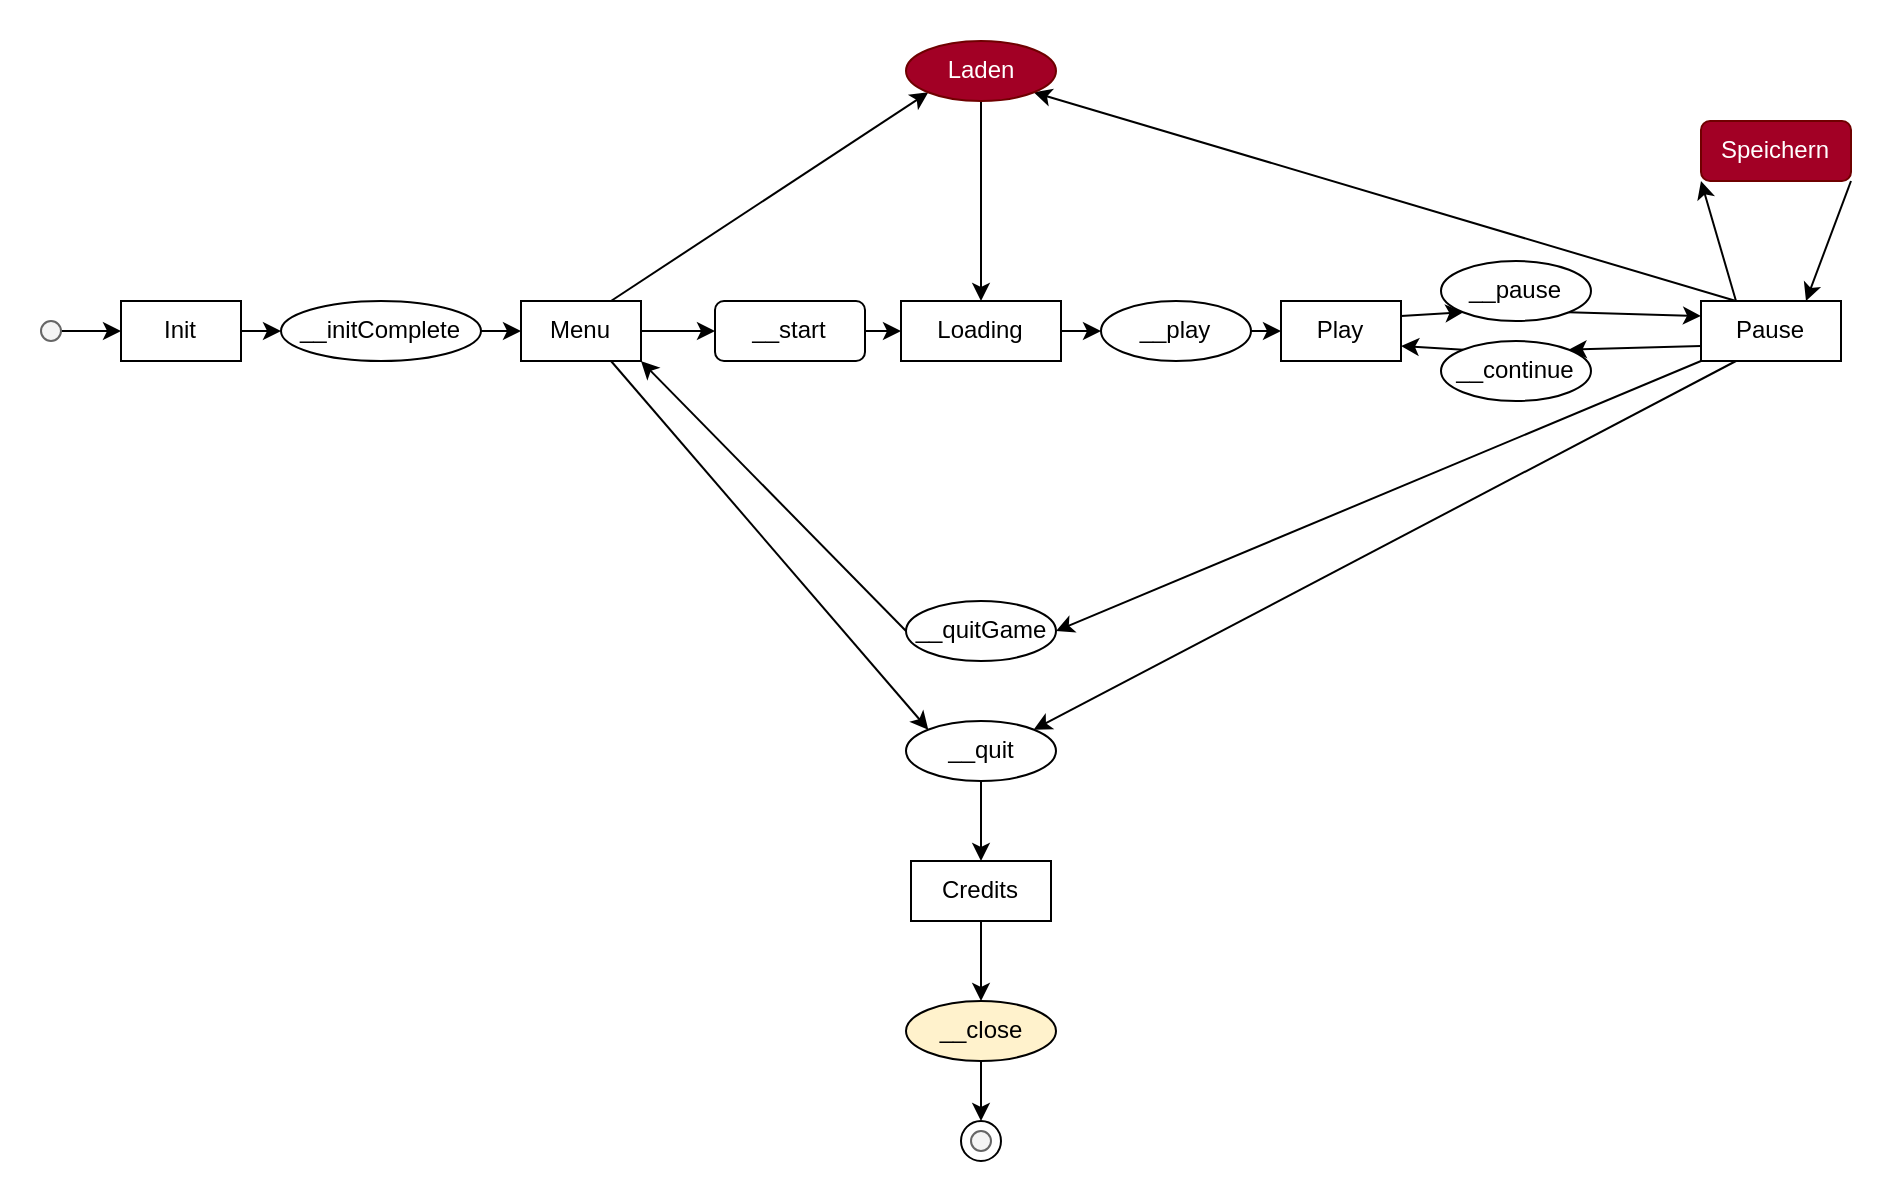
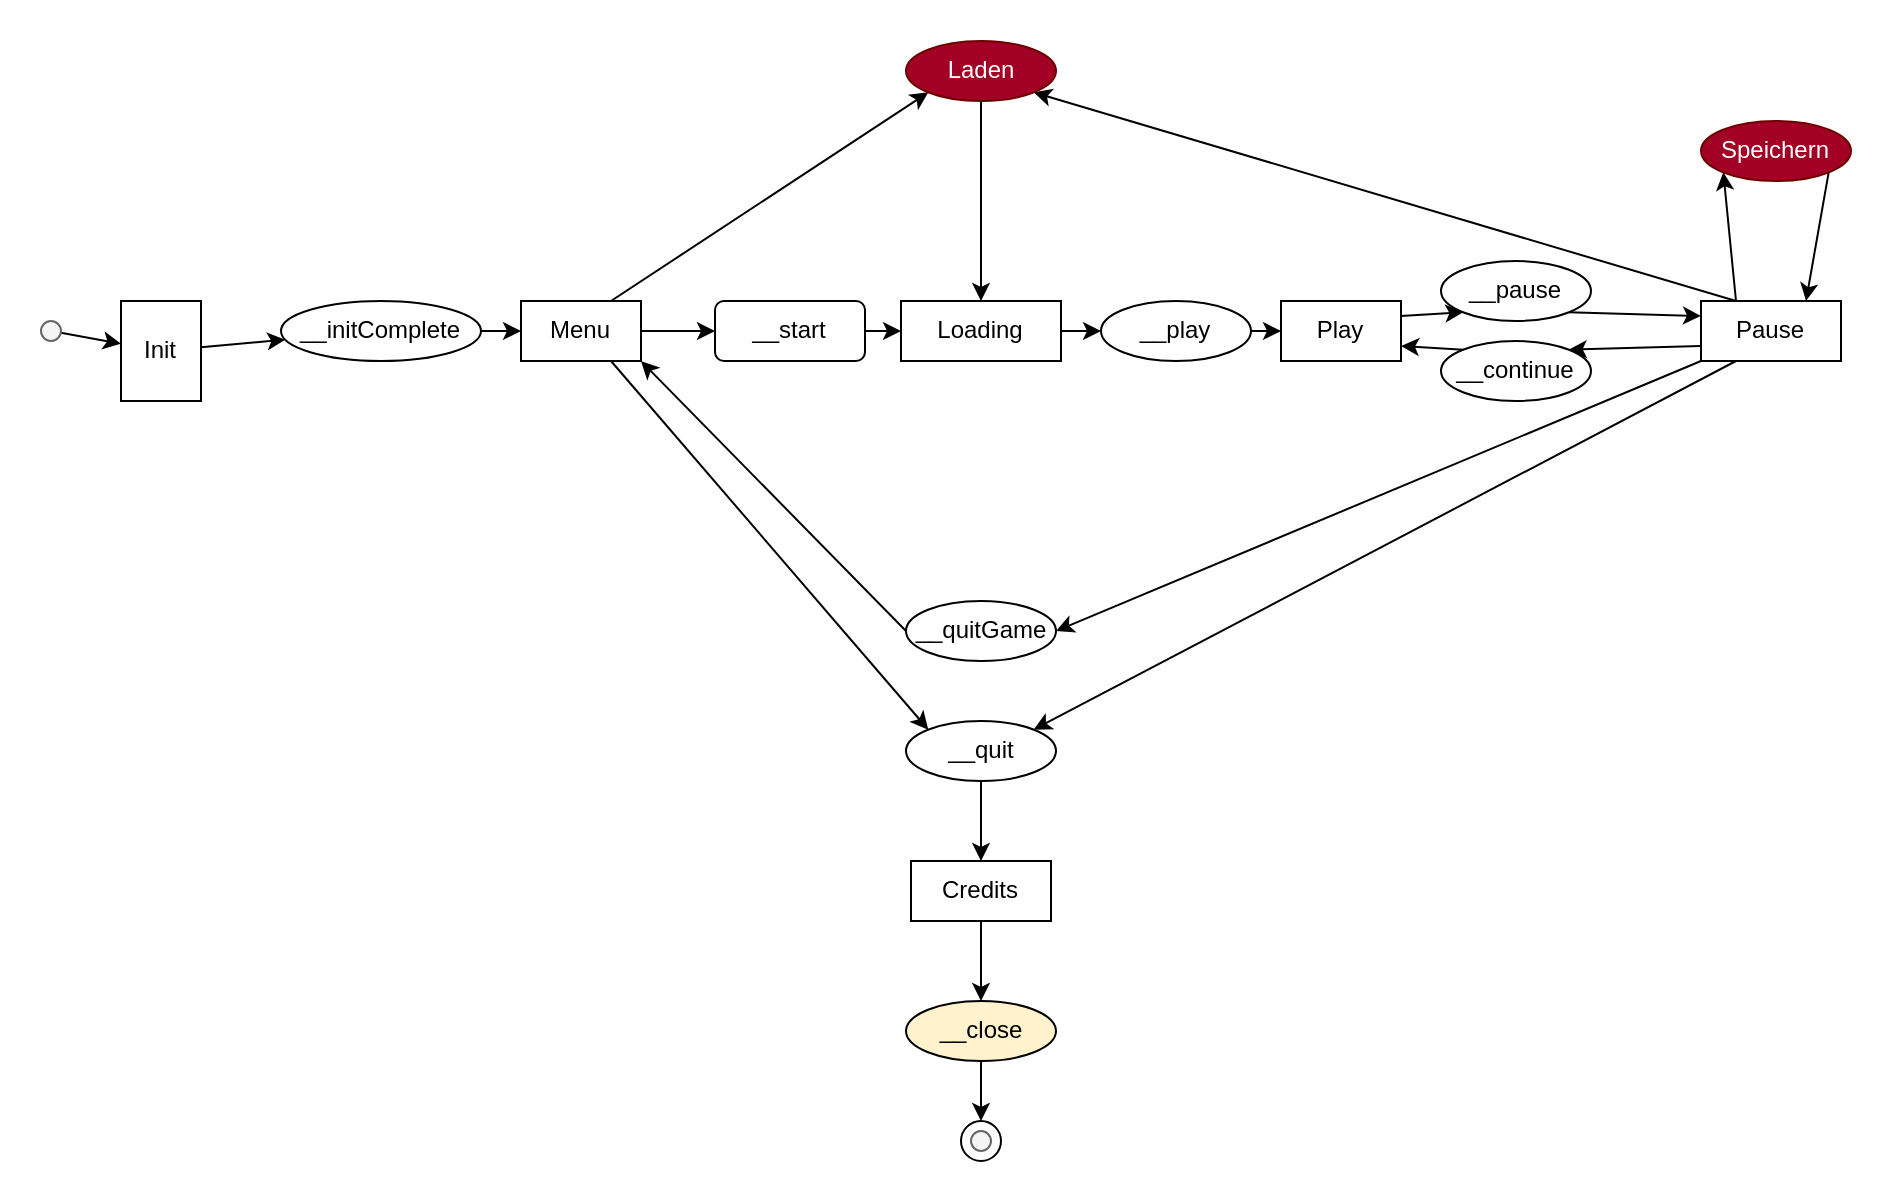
- <mxCell id="29" value="Speichern" style="whiteSpace=wrap;html=1;fillColor=#a20025;fontColor=#ffffff;strokeColor=#6F0000;rounded=1;" parent="1" vertex="1"><mxGeometry x="850" y="60" width="75" height="30" as="geometry" /></mxCell>
+ <mxCell id="29" value="Speichern" style="ellipse;whiteSpace=wrap;html=1;fillColor=#a20025;fontColor=#ffffff;strokeColor=#6F0000;" parent="1" vertex="1"><mxGeometry x="850" y="60" width="75" height="30" as="geometry" /></mxCell>
- <mxCell id="15" value="Init" style="rounded=0;whiteSpace=wrap;html=1;" parent="1" vertex="1"><mxGeometry x="60" y="150" width="60" height="30" as="geometry" /></mxCell>
+ <mxCell id="15" value="Init" style="rounded=0;whiteSpace=wrap;html=1;" parent="1" vertex="1"><mxGeometry x="60" y="150" width="40" height="50" as="geometry" /></mxCell>
